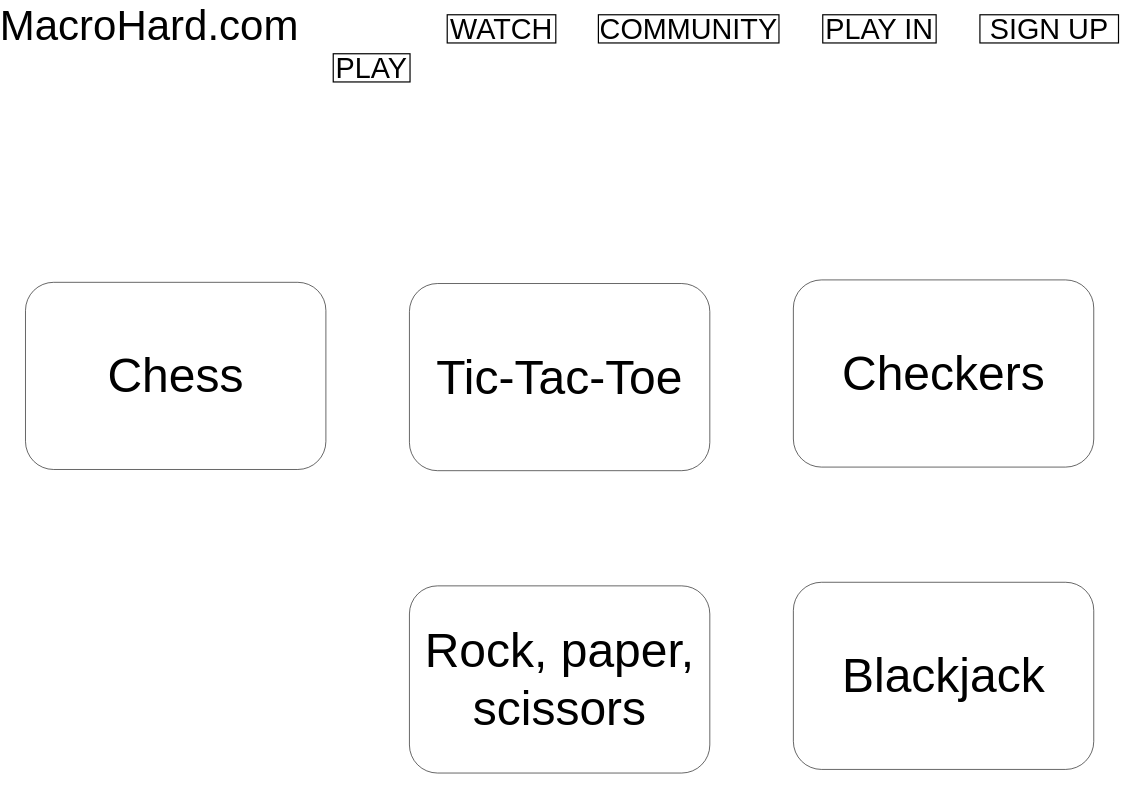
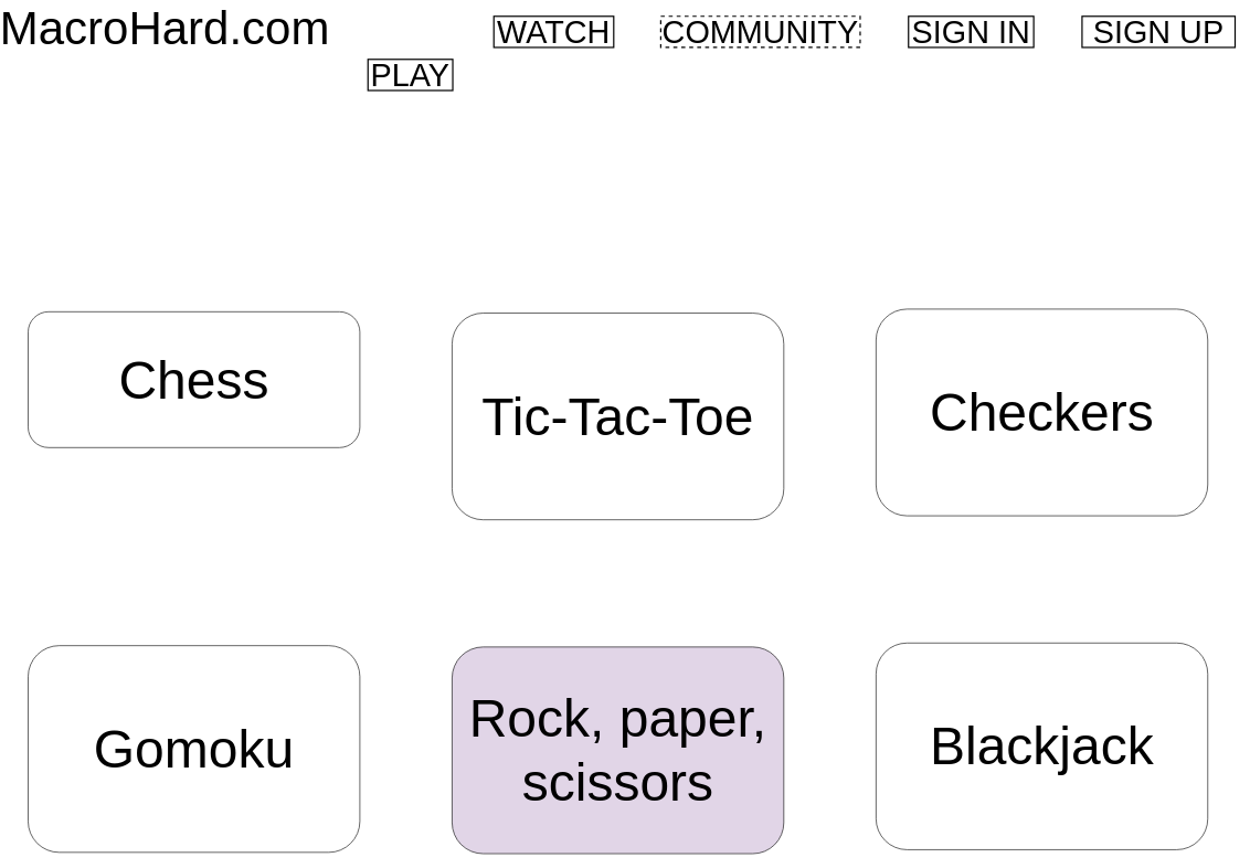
- <mxCell id="6" value="COMMUNITY" style="rounded=0;whiteSpace=wrap;html=1;fontSize=48;fillColor=none;gradientColor=#ffffff;strokeColor=default;glass=0;sketch=0;shadow=0;perimeterSpacing=0;strokeWidth=2;" parent="1" vertex="1"><mxGeometry x="975" y="20" width="301" height="47" as="geometry" /></mxCell>
+ <mxCell id="6" value="COMMUNITY" style="rounded=0;whiteSpace=wrap;html=1;fontSize=48;fillColor=none;gradientColor=#ffffff;strokeColor=default;glass=0;sketch=0;shadow=0;perimeterSpacing=0;strokeWidth=2;dashed=1;" parent="1" vertex="1"><mxGeometry x="975" y="20" width="301" height="47" as="geometry" /></mxCell>
- <mxCell id="5" value="PLAY IN" style="rounded=0;whiteSpace=wrap;html=1;fontSize=48;fillColor=none;gradientColor=#ffffff;strokeColor=default;glass=0;sketch=0;shadow=0;perimeterSpacing=0;strokeWidth=2;" parent="1" vertex="1"><mxGeometry x="1349" y="20" width="189" height="47" as="geometry" /></mxCell>
+ <mxCell id="5" value="SIGN IN" style="rounded=0;whiteSpace=wrap;html=1;fontSize=48;fillColor=none;gradientColor=#ffffff;strokeColor=default;glass=0;sketch=0;shadow=0;perimeterSpacing=0;strokeWidth=2;" parent="1" vertex="1"><mxGeometry x="1349" y="20" width="189" height="47" as="geometry" /></mxCell>
- <mxCell id="7" value="Chess" style="rounded=1;whiteSpace=wrap;html=1;fontSize=80;" vertex="1" parent="1"><mxGeometry x="20" y="466" width="500.75" height="312" as="geometry" /></mxCell>
+ <mxCell id="7" value="Chess" style="rounded=1;whiteSpace=wrap;html=1;fontSize=80;" vertex="1" parent="1"><mxGeometry x="20" y="466" width="500.75" height="205" as="geometry" /></mxCell>
+ <mxCell id="10" value="Gomoku" style="rounded=1;whiteSpace=wrap;html=1;fontSize=80;" vertex="1" parent="1"><mxGeometry x="20" y="970" width="500.75" height="312" as="geometry" /></mxCell>
- <mxCell id="11" value="Rock, paper, scissors" style="rounded=1;whiteSpace=wrap;html=1;fontSize=80;" vertex="1" parent="1"><mxGeometry x="660" y="972" width="500.75" height="312" as="geometry" /></mxCell>
+ <mxCell id="11" value="Rock, paper, scissors" style="rounded=1;whiteSpace=wrap;html=1;fontSize=80;fillColor=#e1d5e7;" vertex="1" parent="1"><mxGeometry x="660" y="972" width="500.75" height="312" as="geometry" /></mxCell>
